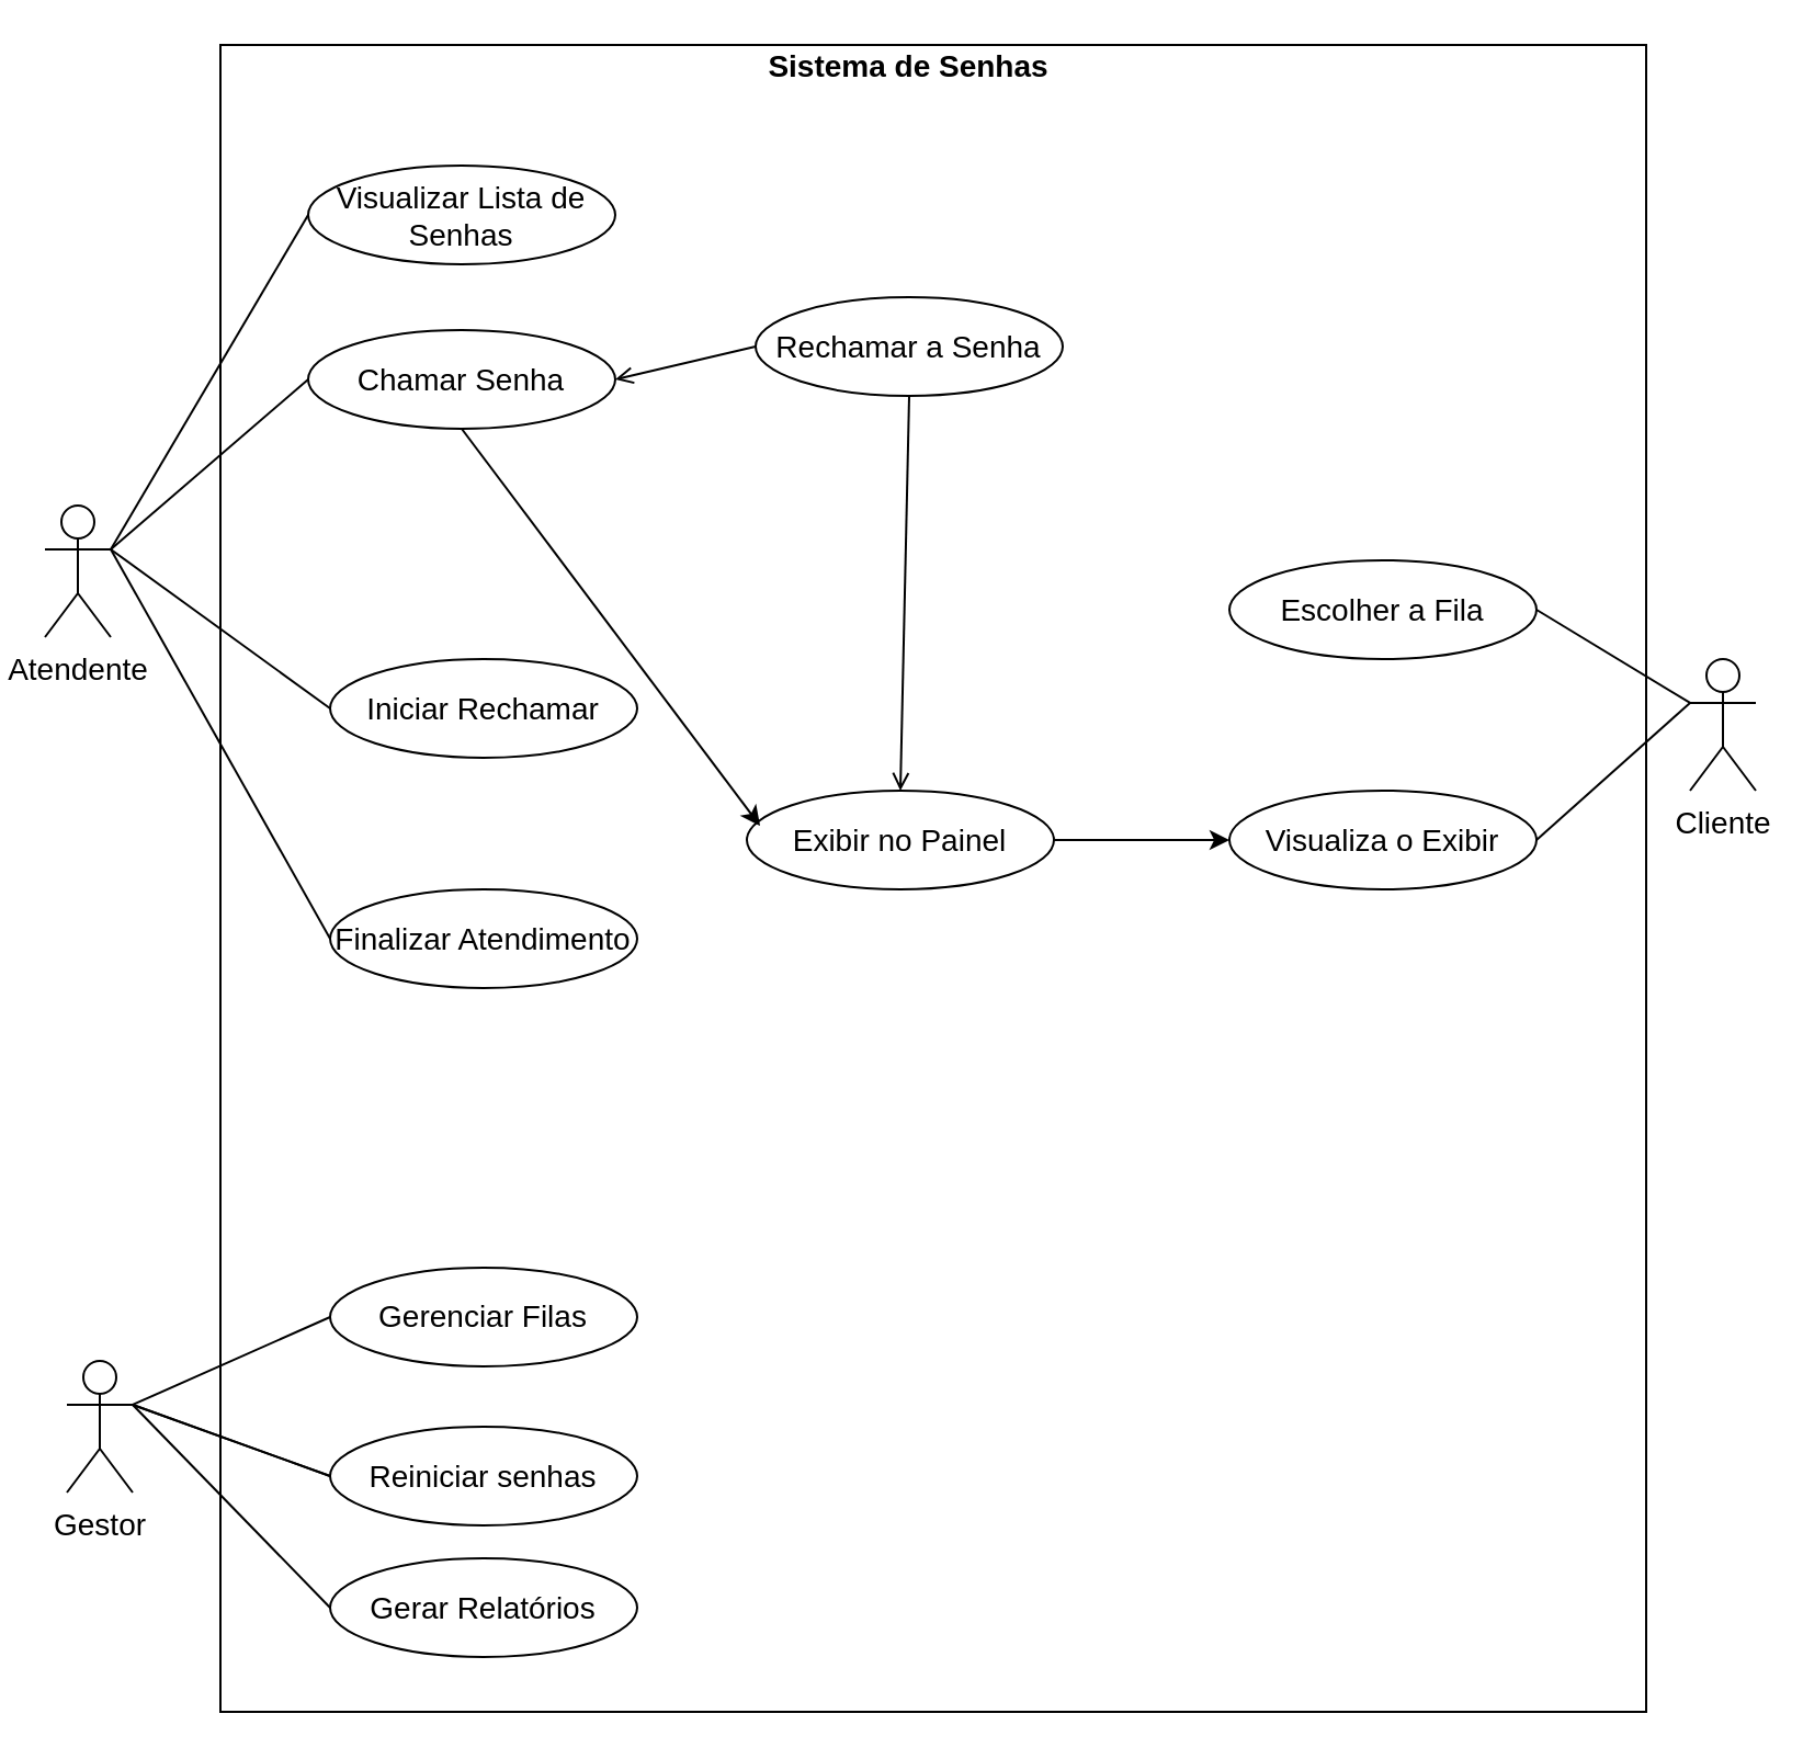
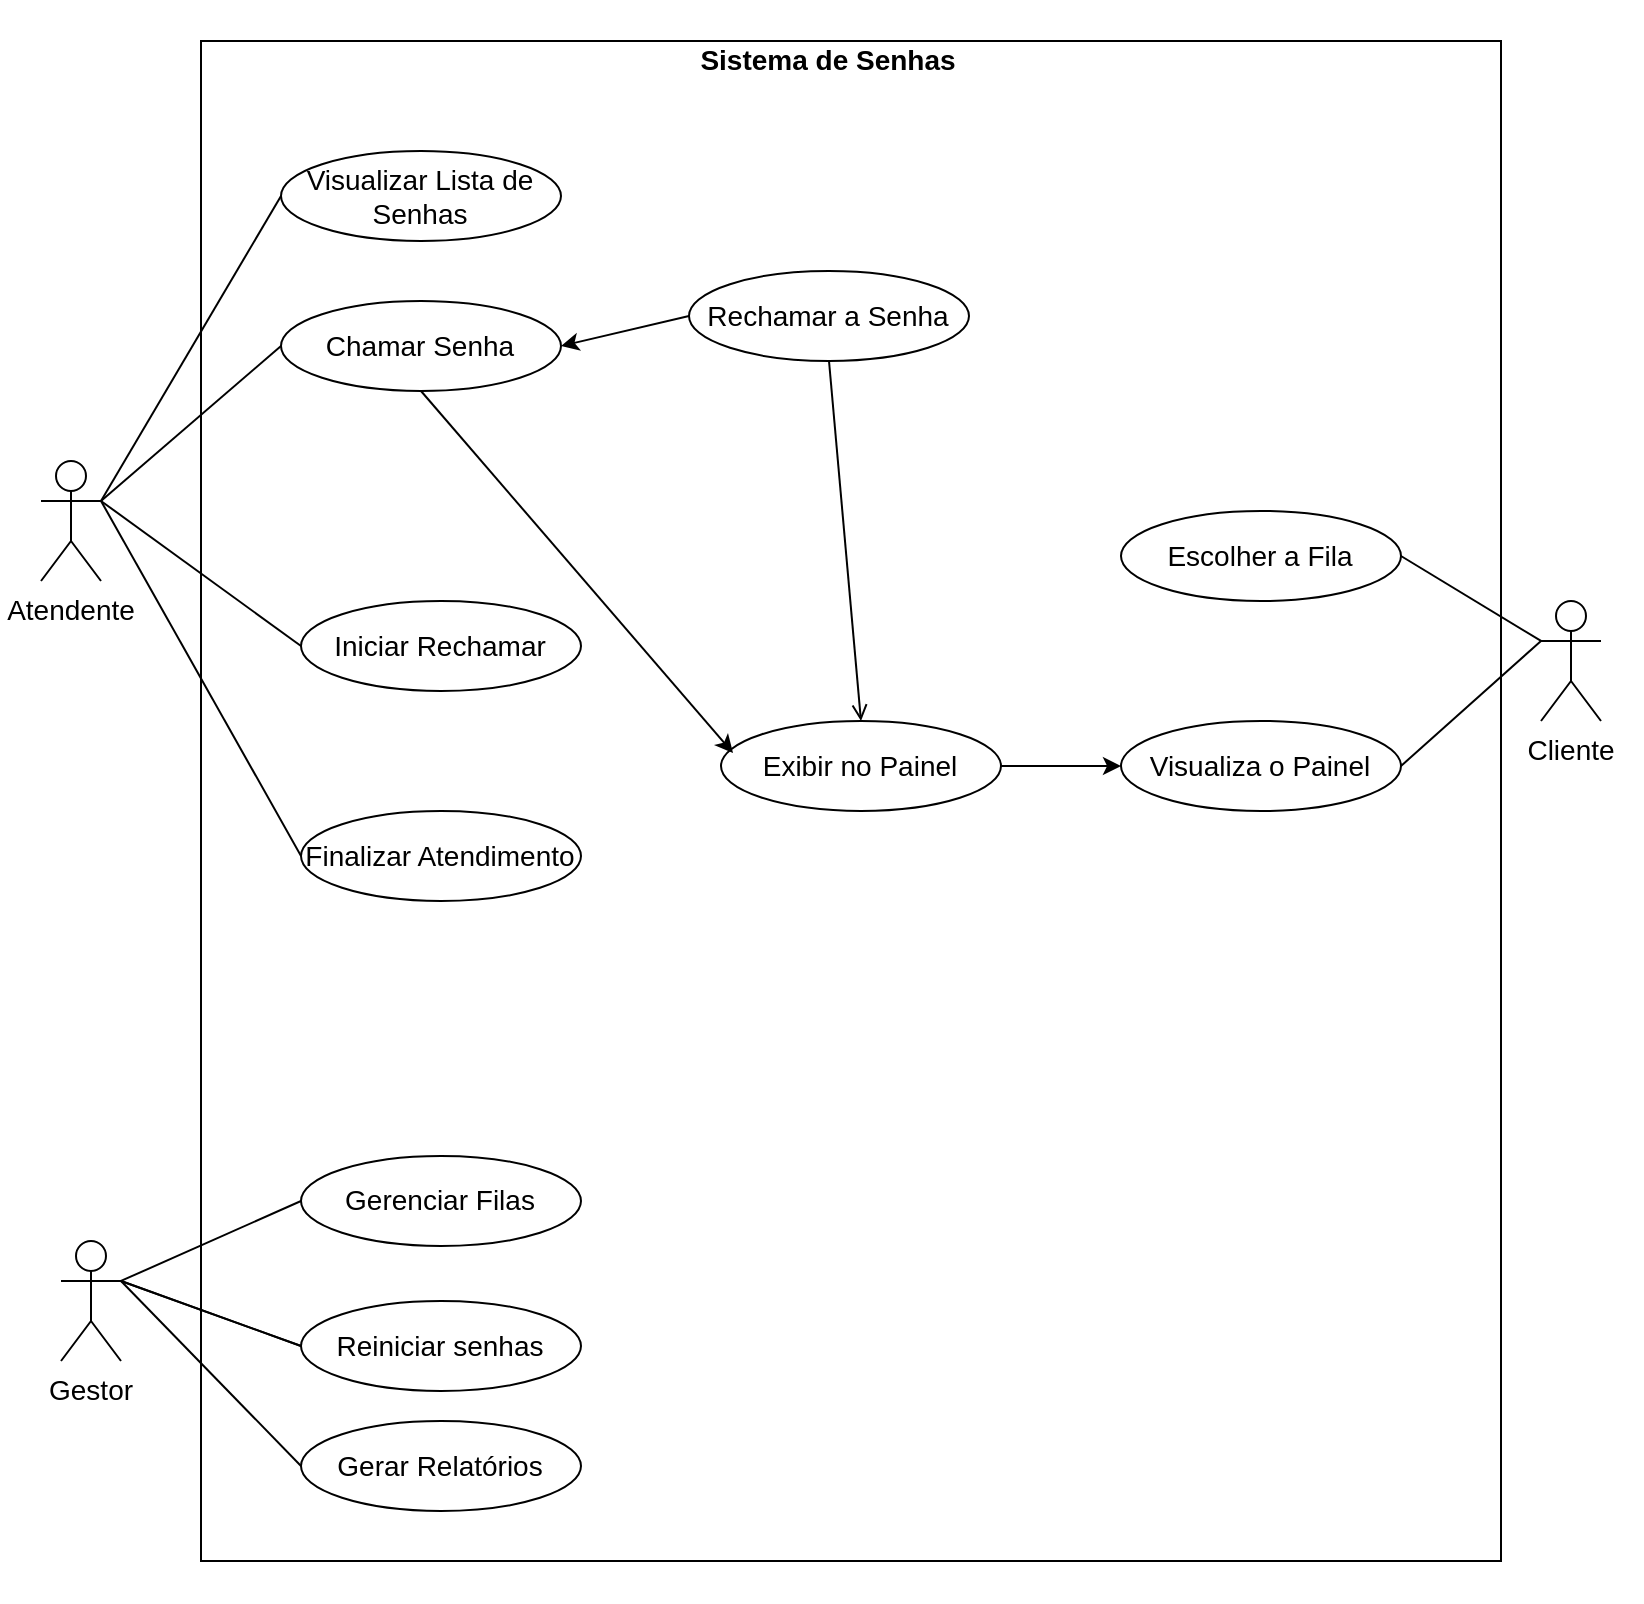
- <mxCell id="13" value="" style="endArrow=open;html=1;fontSize=14;entryX=1;entryY=0.5;entryDx=0;entryDy=0;exitX=0;exitY=0.5;exitDx=0;exitDy=0;" edge="1" parent="1" source="7" target="6"><mxGeometry width="50" height="50" relative="1" as="geometry"><mxPoint x="290" y="310" as="sourcePoint" /><mxPoint x="340" y="260" as="targetPoint" /></mxGeometry></mxCell>
+ <mxCell id="13" value="" style="endArrow=classic;html=1;fontSize=14;entryX=1;entryY=0.5;entryDx=0;entryDy=0;exitX=0;exitY=0.5;exitDx=0;exitDy=0;" edge="1" parent="1" source="7" target="6"><mxGeometry width="50" height="50" relative="1" as="geometry"><mxPoint x="290" y="310" as="sourcePoint" /><mxPoint x="340" y="260" as="targetPoint" /></mxGeometry></mxCell>
- <mxCell id="16" value="Exibir no Painel" style="ellipse;whiteSpace=wrap;html=1;fontSize=14;" vertex="1" parent="1"><mxGeometry x="340" y="360" width="140" height="45" as="geometry" /></mxCell>
+ <mxCell id="16" value="Exibir no Painel" style="ellipse;whiteSpace=wrap;html=1;fontSize=14;" vertex="1" parent="1"><mxGeometry x="360" y="360" width="140" height="45" as="geometry" /></mxCell>
- <mxCell id="14" value="Visualiza o Exibir" style="ellipse;whiteSpace=wrap;html=1;fontSize=14;" vertex="1" parent="1"><mxGeometry x="560" y="360" width="140" height="45" as="geometry" /></mxCell>
+ <mxCell id="14" value="Visualiza o Painel" style="ellipse;whiteSpace=wrap;html=1;fontSize=14;" vertex="1" parent="1"><mxGeometry x="560" y="360" width="140" height="45" as="geometry" /></mxCell>
